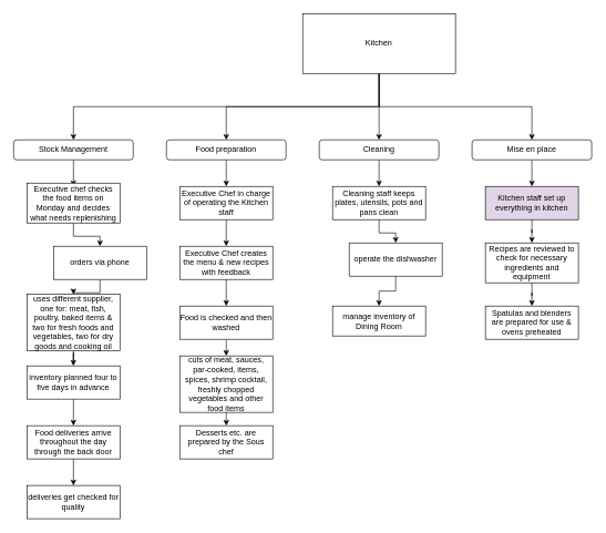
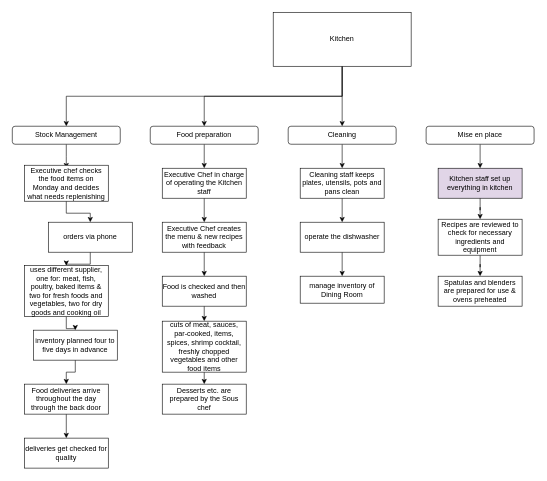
- <mxCell id="4" style="edgeStyle=orthogonalEdgeStyle;rounded=0;orthogonalLoop=1;jettySize=auto;html=1;exitX=0.5;exitY=1;exitDx=0;exitDy=0;entryX=0.5;entryY=0;entryDx=0;entryDy=0;" edge="1" parent="1" source="6" target="25"><mxGeometry relative="1" as="geometry" /></mxCell>
- <mxCell id="20" value="operate the dishwasher" style="rounded=0;whiteSpace=wrap;html=1;" vertex="1" parent="1"><mxGeometry x="525" y="365" width="140" height="50" as="geometry" /></mxCell>
+ <mxCell id="20" value="operate the dishwasher" style="rounded=0;whiteSpace=wrap;html=1;" vertex="1" parent="1"><mxGeometry x="500" y="370" width="140" height="50" as="geometry" /></mxCell>
- <mxCell id="35" value="inventory planned four to five days in advance" style="rounded=0;whiteSpace=wrap;html=1;" vertex="1" parent="1"><mxGeometry x="40" y="550" width="140" height="50" as="geometry" /></mxCell>
+ <mxCell id="35" value="inventory planned four to five days in advance" style="rounded=0;whiteSpace=wrap;html=1;" vertex="1" parent="1"><mxGeometry x="55" y="550" width="140" height="50" as="geometry" /></mxCell>
